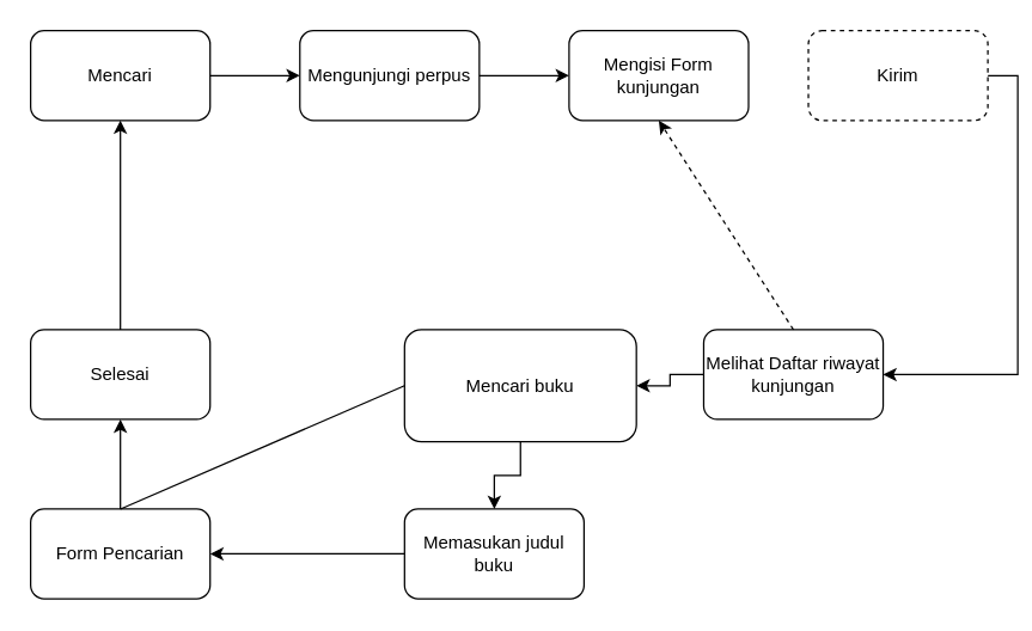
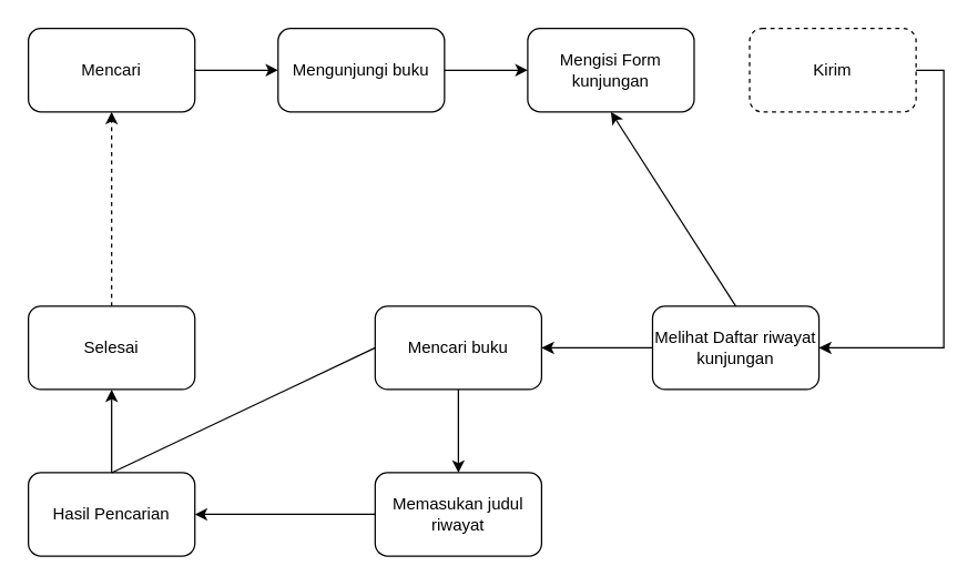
- <mxCell id="7" value="Mengunjungi perpus" style="rounded=1;whiteSpace=wrap;html=1;" vertex="1" parent="1"><mxGeometry x="200" y="20" width="120" height="60" as="geometry" /></mxCell>
+ <mxCell id="7" value="Mengunjungi buku" style="rounded=1;whiteSpace=wrap;html=1;" vertex="1" parent="1"><mxGeometry x="200" y="20" width="120" height="60" as="geometry" /></mxCell>
- <mxCell id="14" style="edgeStyle=orthogonalEdgeStyle;rounded=0;orthogonalLoop=1;jettySize=auto;html=1;exitX=0.5;exitY=0;exitDx=0;exitDy=0;entryX=0.5;entryY=1;entryDx=0;entryDy=0;" edge="1" parent="1" source="15" target="3"><mxGeometry relative="1" as="geometry"><mxPoint x="80" y="130" as="targetPoint" /></mxGeometry></mxCell>
+ <mxCell id="14" style="edgeStyle=orthogonalEdgeStyle;rounded=0;orthogonalLoop=1;jettySize=auto;html=1;exitX=0.5;exitY=0;exitDx=0;exitDy=0;entryX=0.5;entryY=1;entryDx=0;entryDy=0;dashed=1;" edge="1" parent="1" source="15" target="3"><mxGeometry relative="1" as="geometry"><mxPoint x="80" y="130" as="targetPoint" /></mxGeometry></mxCell>
- <mxCell id="16" value="" style="endArrow=classic;html=1;rounded=0;entryX=0.5;entryY=1;entryDx=0;entryDy=0;exitX=0.5;exitY=0;exitDx=0;exitDy=0;dashed=1;" edge="1" parent="1" source="9" target="4"><mxGeometry width="50" height="50" relative="1" as="geometry"><mxPoint x="520" y="210" as="sourcePoint" /><mxPoint x="550" y="150" as="targetPoint" /></mxGeometry></mxCell>
+ <mxCell id="16" value="" style="endArrow=classic;html=1;rounded=0;entryX=0.5;entryY=1;entryDx=0;entryDy=0;exitX=0.5;exitY=0;exitDx=0;exitDy=0;" edge="1" parent="1" source="9" target="4"><mxGeometry width="50" height="50" relative="1" as="geometry"><mxPoint x="520" y="210" as="sourcePoint" /><mxPoint x="550" y="150" as="targetPoint" /></mxGeometry></mxCell>
- <mxCell id="11" value="Mencari buku" style="rounded=1;whiteSpace=wrap;html=1;" vertex="1" parent="1"><mxGeometry x="270" y="220" width="155" height="75" as="geometry" /></mxCell>
+ <mxCell id="11" value="Mencari buku" style="rounded=1;whiteSpace=wrap;html=1;" vertex="1" parent="1"><mxGeometry x="270" y="220" width="120" height="60" as="geometry" /></mxCell>
- <mxCell id="20" value="Form Pencarian" style="rounded=1;whiteSpace=wrap;html=1;" vertex="1" parent="1"><mxGeometry x="20" y="340" width="120" height="60" as="geometry" /></mxCell>
+ <mxCell id="20" value="Hasil Pencarian" style="rounded=1;whiteSpace=wrap;html=1;" vertex="1" parent="1"><mxGeometry x="20" y="340" width="120" height="60" as="geometry" /></mxCell>
- <mxCell id="18" value="Memasukan judul buku" style="rounded=1;whiteSpace=wrap;html=1;" vertex="1" parent="1"><mxGeometry x="270" y="340" width="120" height="60" as="geometry" /></mxCell>
+ <mxCell id="18" value="Memasukan judul riwayat" style="rounded=1;whiteSpace=wrap;html=1;" vertex="1" parent="1"><mxGeometry x="270" y="340" width="120" height="60" as="geometry" /></mxCell>
